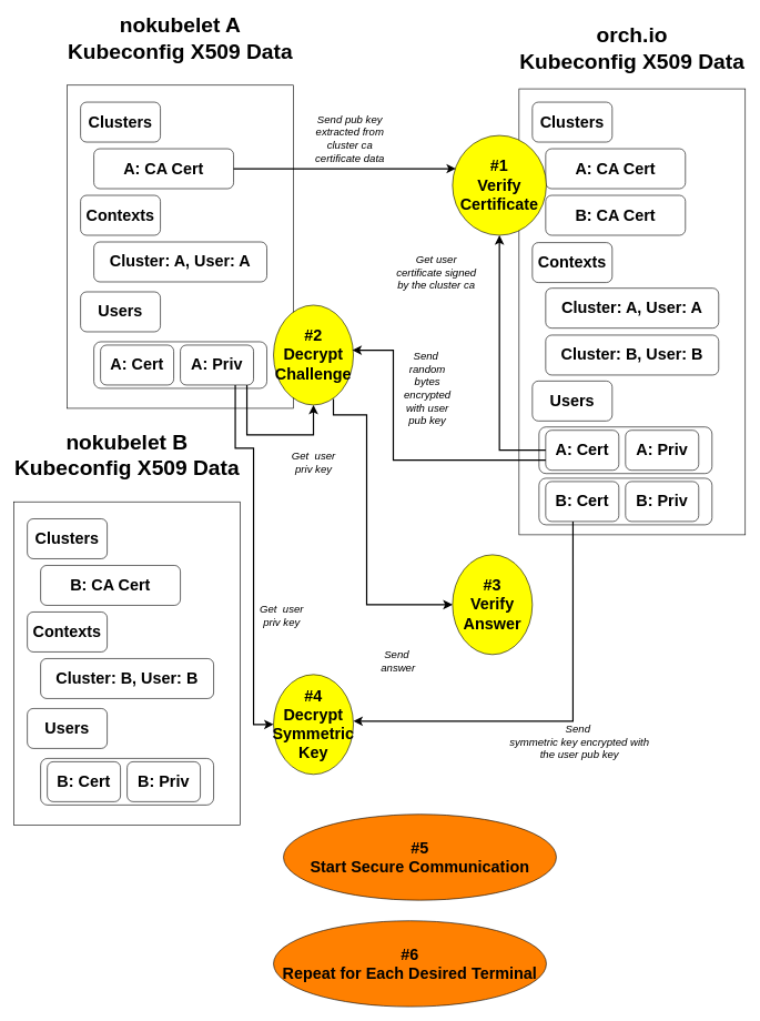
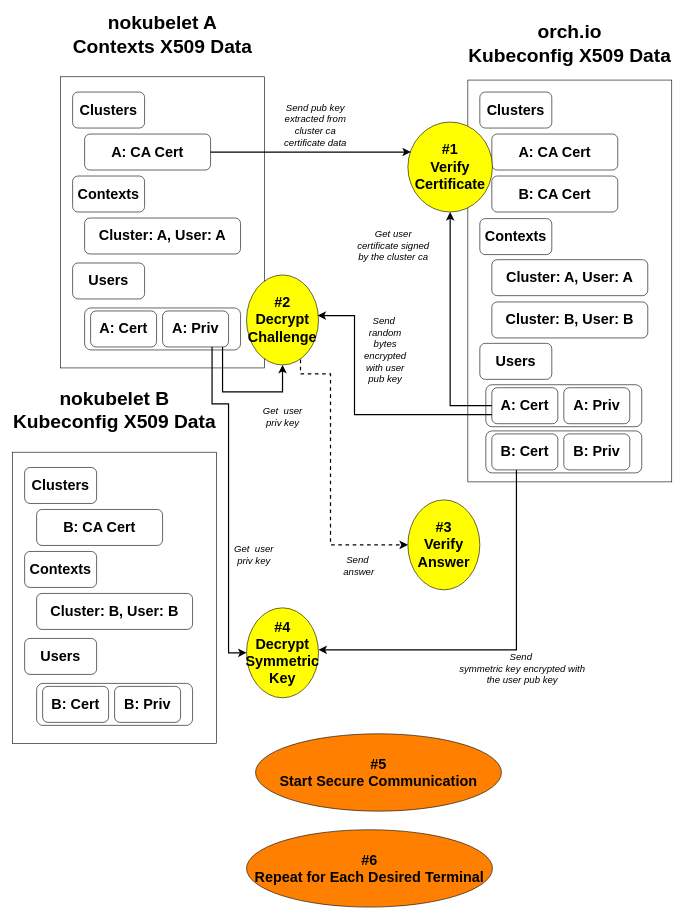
- <mxCell id="10" value="nokubelet A&lt;br&gt;Kubeconfig X509 Data" style="text;html=1;strokeColor=none;fillColor=none;align=center;verticalAlign=middle;whiteSpace=wrap;rounded=0;fontStyle=1;fontSize=32;" parent="1" vertex="1"><mxGeometry x="100" y="20" width="340" height="73" as="geometry" /></mxCell>
+ <mxCell id="10" value="nokubelet A&lt;br&gt;Contexts X509 Data" style="text;html=1;strokeColor=none;fillColor=none;align=center;verticalAlign=middle;whiteSpace=wrap;rounded=0;fontStyle=1;fontSize=32;" parent="1" vertex="1"><mxGeometry x="100" y="20" width="340" height="73" as="geometry" /></mxCell>
- <mxCell id="32" value="" style="edgeStyle=segmentEdgeStyle;endArrow=classic;html=1;curved=0;rounded=0;endSize=8;startSize=8;exitX=0.75;exitY=0.94;exitDx=0;exitDy=0;exitPerimeter=0;entryX=0;entryY=0.5;entryDx=0;entryDy=0;strokeWidth=2;" parent="1" source="30" target="33" edge="1"><mxGeometry width="50" height="50" relative="1" as="geometry"><mxPoint x="600" y="873" as="sourcePoint" /><mxPoint x="720" y="863" as="targetPoint" /><Array as="points"><mxPoint x="550" y="623" /><mxPoint x="550" y="908" /></Array></mxGeometry></mxCell>
+ <mxCell id="32" value="" style="edgeStyle=segmentEdgeStyle;endArrow=classic;html=1;curved=0;rounded=0;endSize=8;startSize=8;exitX=0.75;exitY=0.94;exitDx=0;exitDy=0;exitPerimeter=0;entryX=0;entryY=0.5;entryDx=0;entryDy=0;strokeWidth=2;dashed=1;" parent="1" source="30" target="33" edge="1"><mxGeometry width="50" height="50" relative="1" as="geometry"><mxPoint x="600" y="873" as="sourcePoint" /><mxPoint x="720" y="863" as="targetPoint" /><Array as="points"><mxPoint x="550" y="623" /><mxPoint x="550" y="908" /></Array></mxGeometry></mxCell>
- <mxCell id="41" value="Send&amp;nbsp;&lt;br&gt;answer" style="text;html=1;strokeColor=none;fillColor=none;align=center;verticalAlign=middle;whiteSpace=wrap;rounded=0;fontStyle=2;fontSize=16;" parent="1" vertex="1"><mxGeometry x="560" y="952" width="75" height="81" as="geometry" /></mxCell>
+ <mxCell id="41" value="Send&amp;nbsp;&lt;br&gt;answer" style="text;html=1;strokeColor=none;fillColor=none;align=center;verticalAlign=middle;whiteSpace=wrap;rounded=0;fontStyle=2;fontSize=16;" parent="1" vertex="1"><mxGeometry x="560" y="902" width="75" height="81" as="geometry" /></mxCell>
